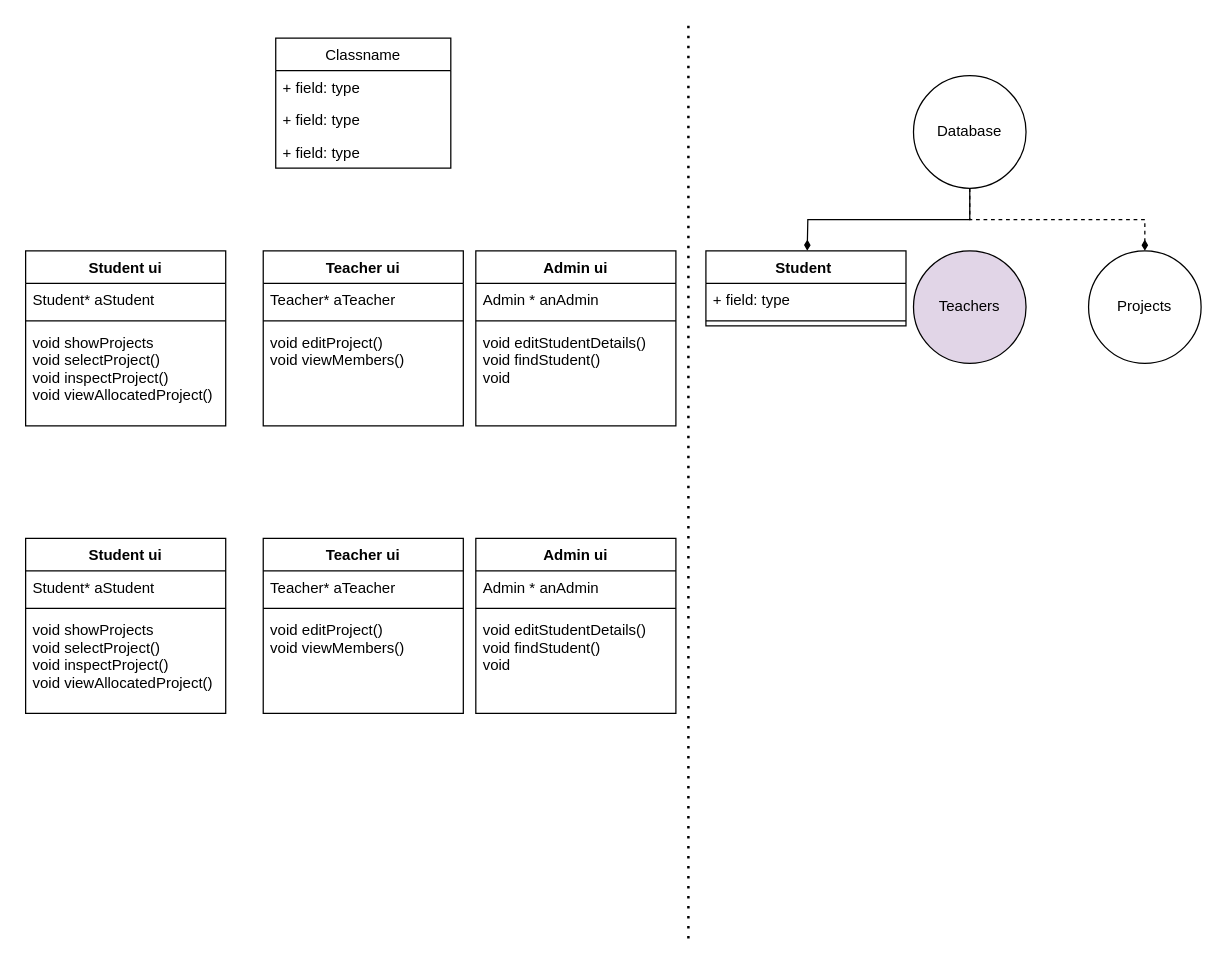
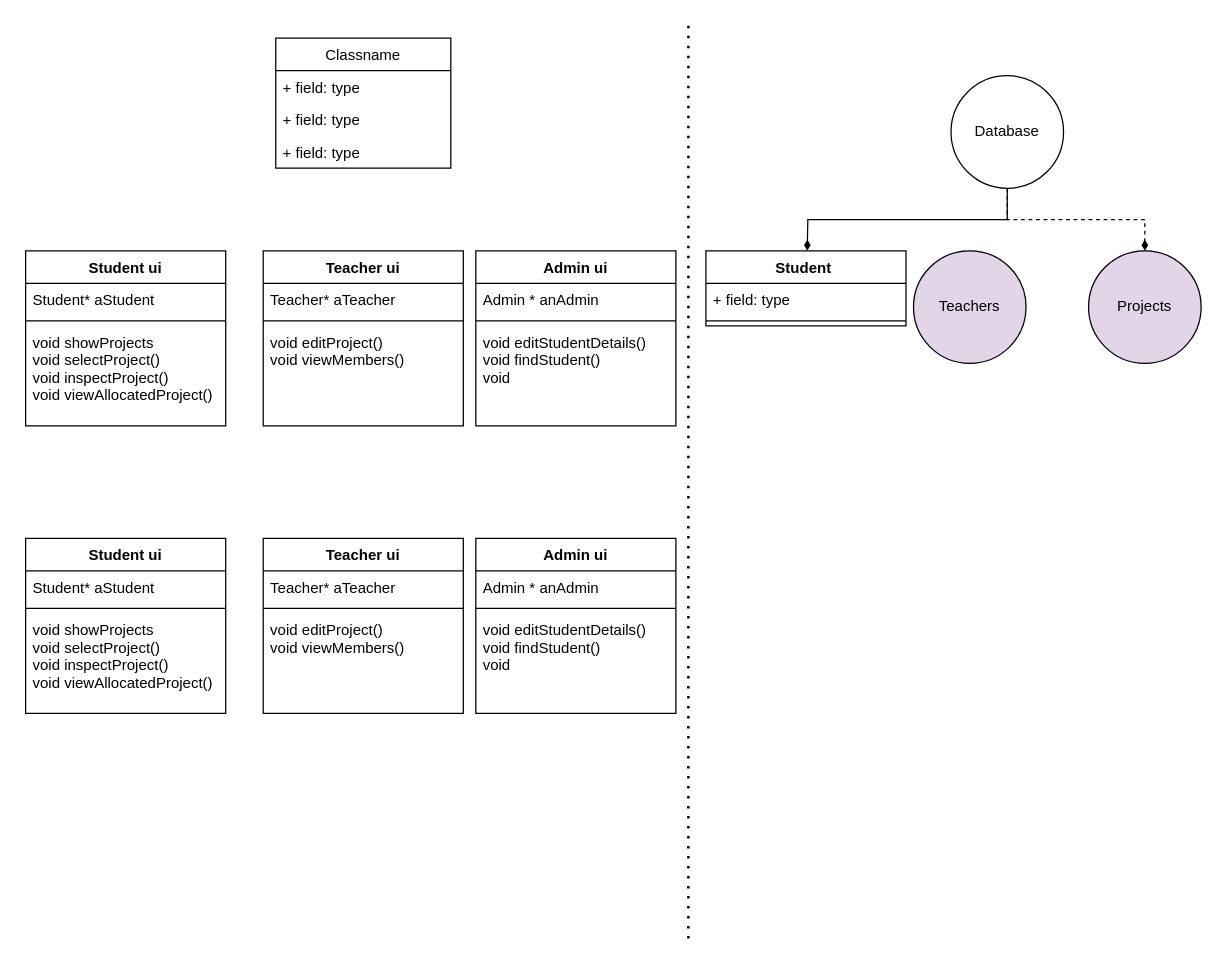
- <mxCell id="5" value="Database" style="ellipse;whiteSpace=wrap;html=1;aspect=fixed;" vertex="1" parent="1"><mxGeometry x="730" y="60" width="90" height="90" as="geometry" /></mxCell>
+ <mxCell id="5" value="Database" style="ellipse;whiteSpace=wrap;html=1;aspect=fixed;" vertex="1" parent="1"><mxGeometry x="760" y="60" width="90" height="90" as="geometry" /></mxCell>
- <mxCell id="8" value="Projects" style="ellipse;whiteSpace=wrap;html=1;aspect=fixed;" vertex="1" parent="1"><mxGeometry x="870" y="200" width="90" height="90" as="geometry" /></mxCell>
+ <mxCell id="8" value="Projects" style="ellipse;whiteSpace=wrap;html=1;aspect=fixed;fillColor=#e1d5e7;" vertex="1" parent="1"><mxGeometry x="870" y="200" width="90" height="90" as="geometry" /></mxCell>
